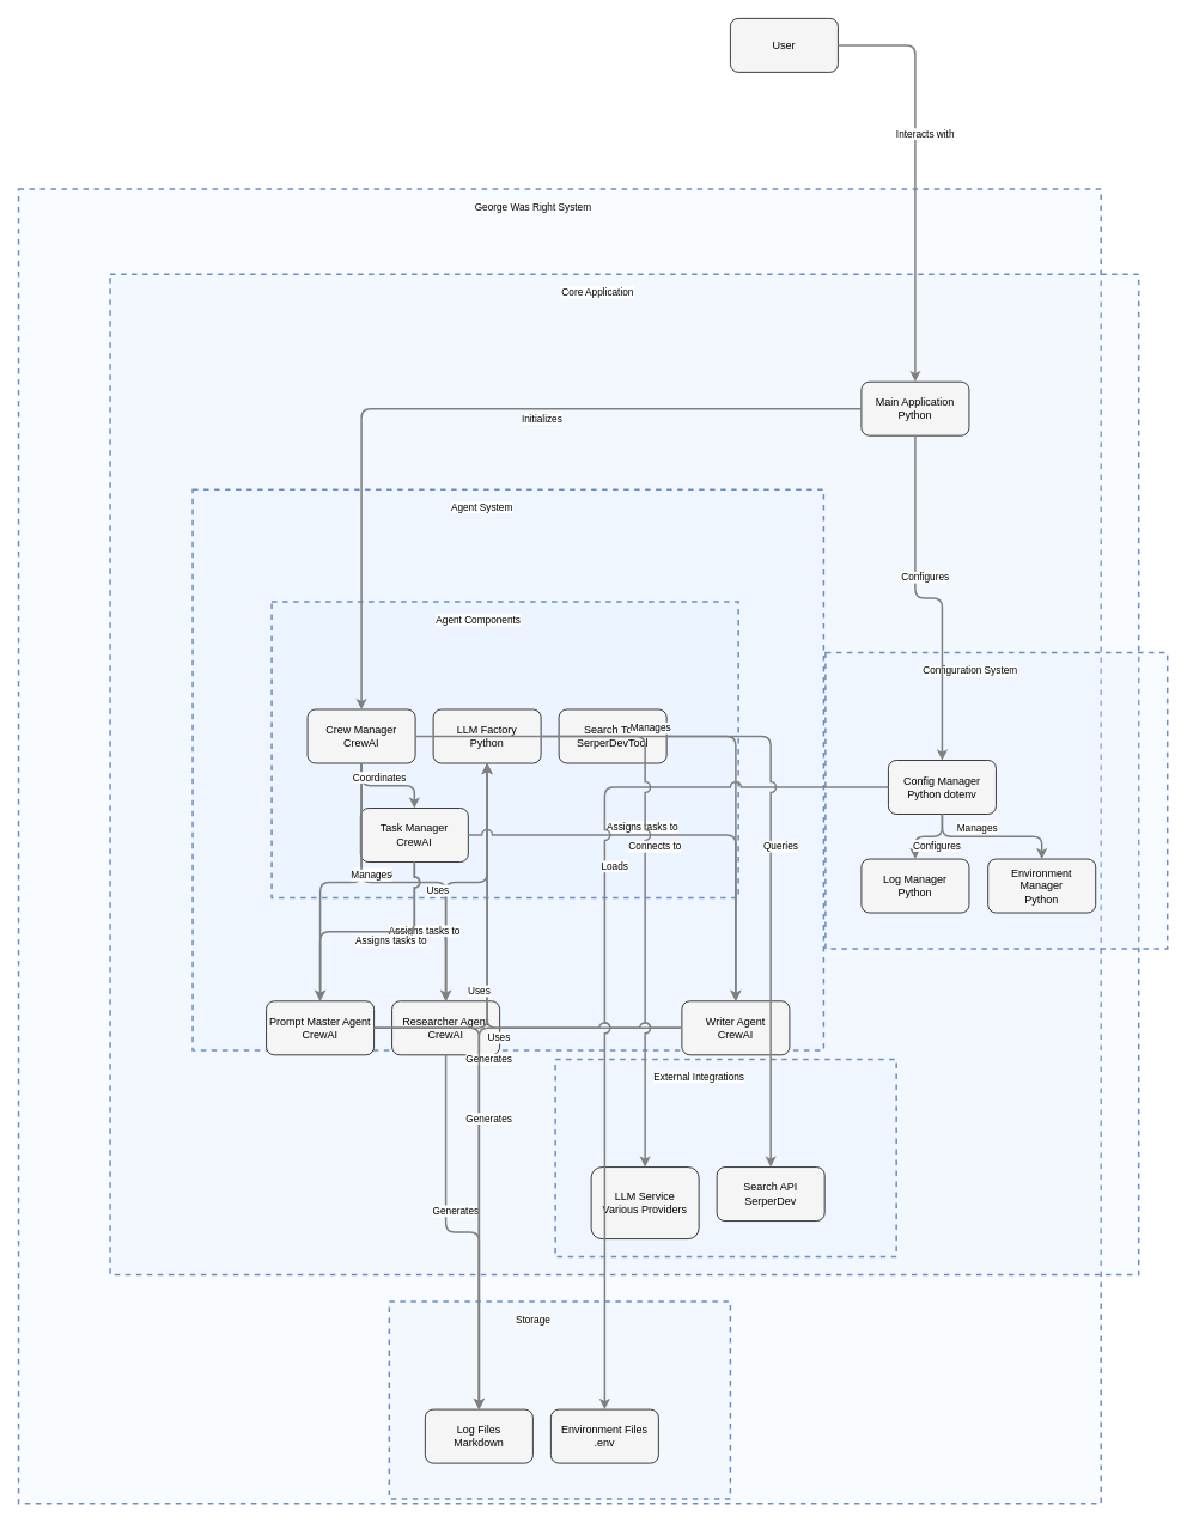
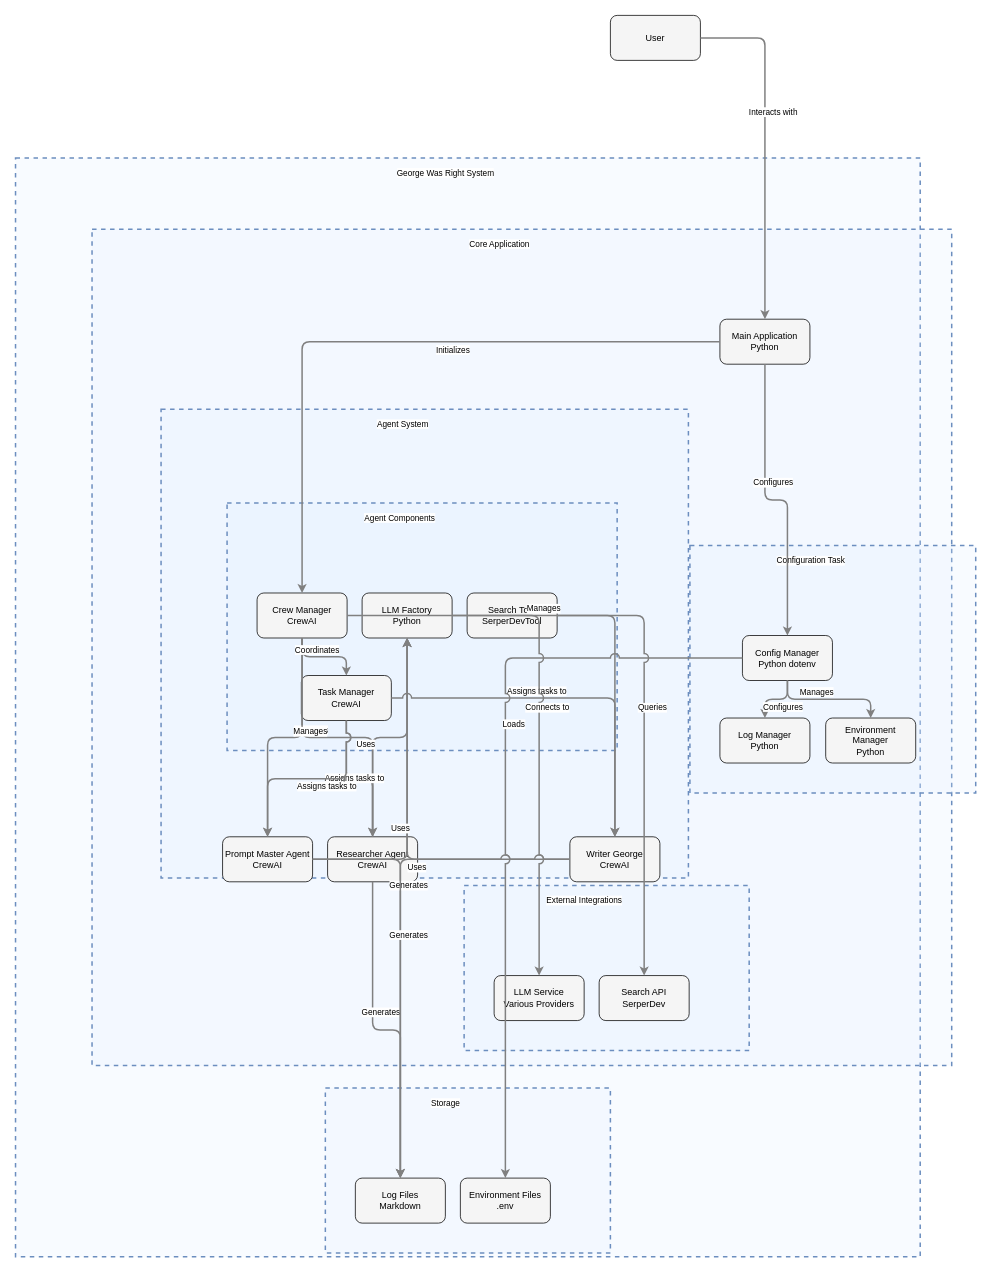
- <mxCell id="7" value="Configuration System" style="edgeLabel;html=1;align=center;verticalAlign=middle;resizable=0;labelBackgroundColor=white;spacing=5" vertex="1" parent="12"><mxGeometry x="805" y="429.667" width="305" height="24" as="geometry" /></mxCell>
+ <mxCell id="7" value="Configuration Task" style="edgeLabel;html=1;align=center;verticalAlign=middle;resizable=0;labelBackgroundColor=white;spacing=5" vertex="1" parent="12"><mxGeometry x="805" y="429.667" width="305" height="24" as="geometry" /></mxCell>
- <mxCell id="19" value="Writer Agent&lt;br&gt;CrewAI" style="rounded=1;whiteSpace=wrap;html=1;fillColor=#f5f5f5" vertex="1" parent="8"><mxGeometry x="545" y="570" width="120" height="60" as="geometry" /></mxCell>
+ <mxCell id="19" value="Writer George&lt;br&gt;CrewAI" style="rounded=1;whiteSpace=wrap;html=1;fillColor=#f5f5f5" vertex="1" parent="8"><mxGeometry x="545" y="570" width="120" height="60" as="geometry" /></mxCell>
- <mxCell id="28" value="LLM Service&lt;br&gt;Various Providers" style="rounded=1;whiteSpace=wrap;html=1;fillColor=#f5f5f5" vertex="1" parent="4"><mxGeometry x="40" y="120" width="120" height="80" as="geometry" /></mxCell>
+ <mxCell id="28" value="LLM Service&lt;br&gt;Various Providers" style="rounded=1;whiteSpace=wrap;html=1;fillColor=#f5f5f5" vertex="1" parent="4"><mxGeometry x="40" y="120" width="120" height="60" as="geometry" /></mxCell>
